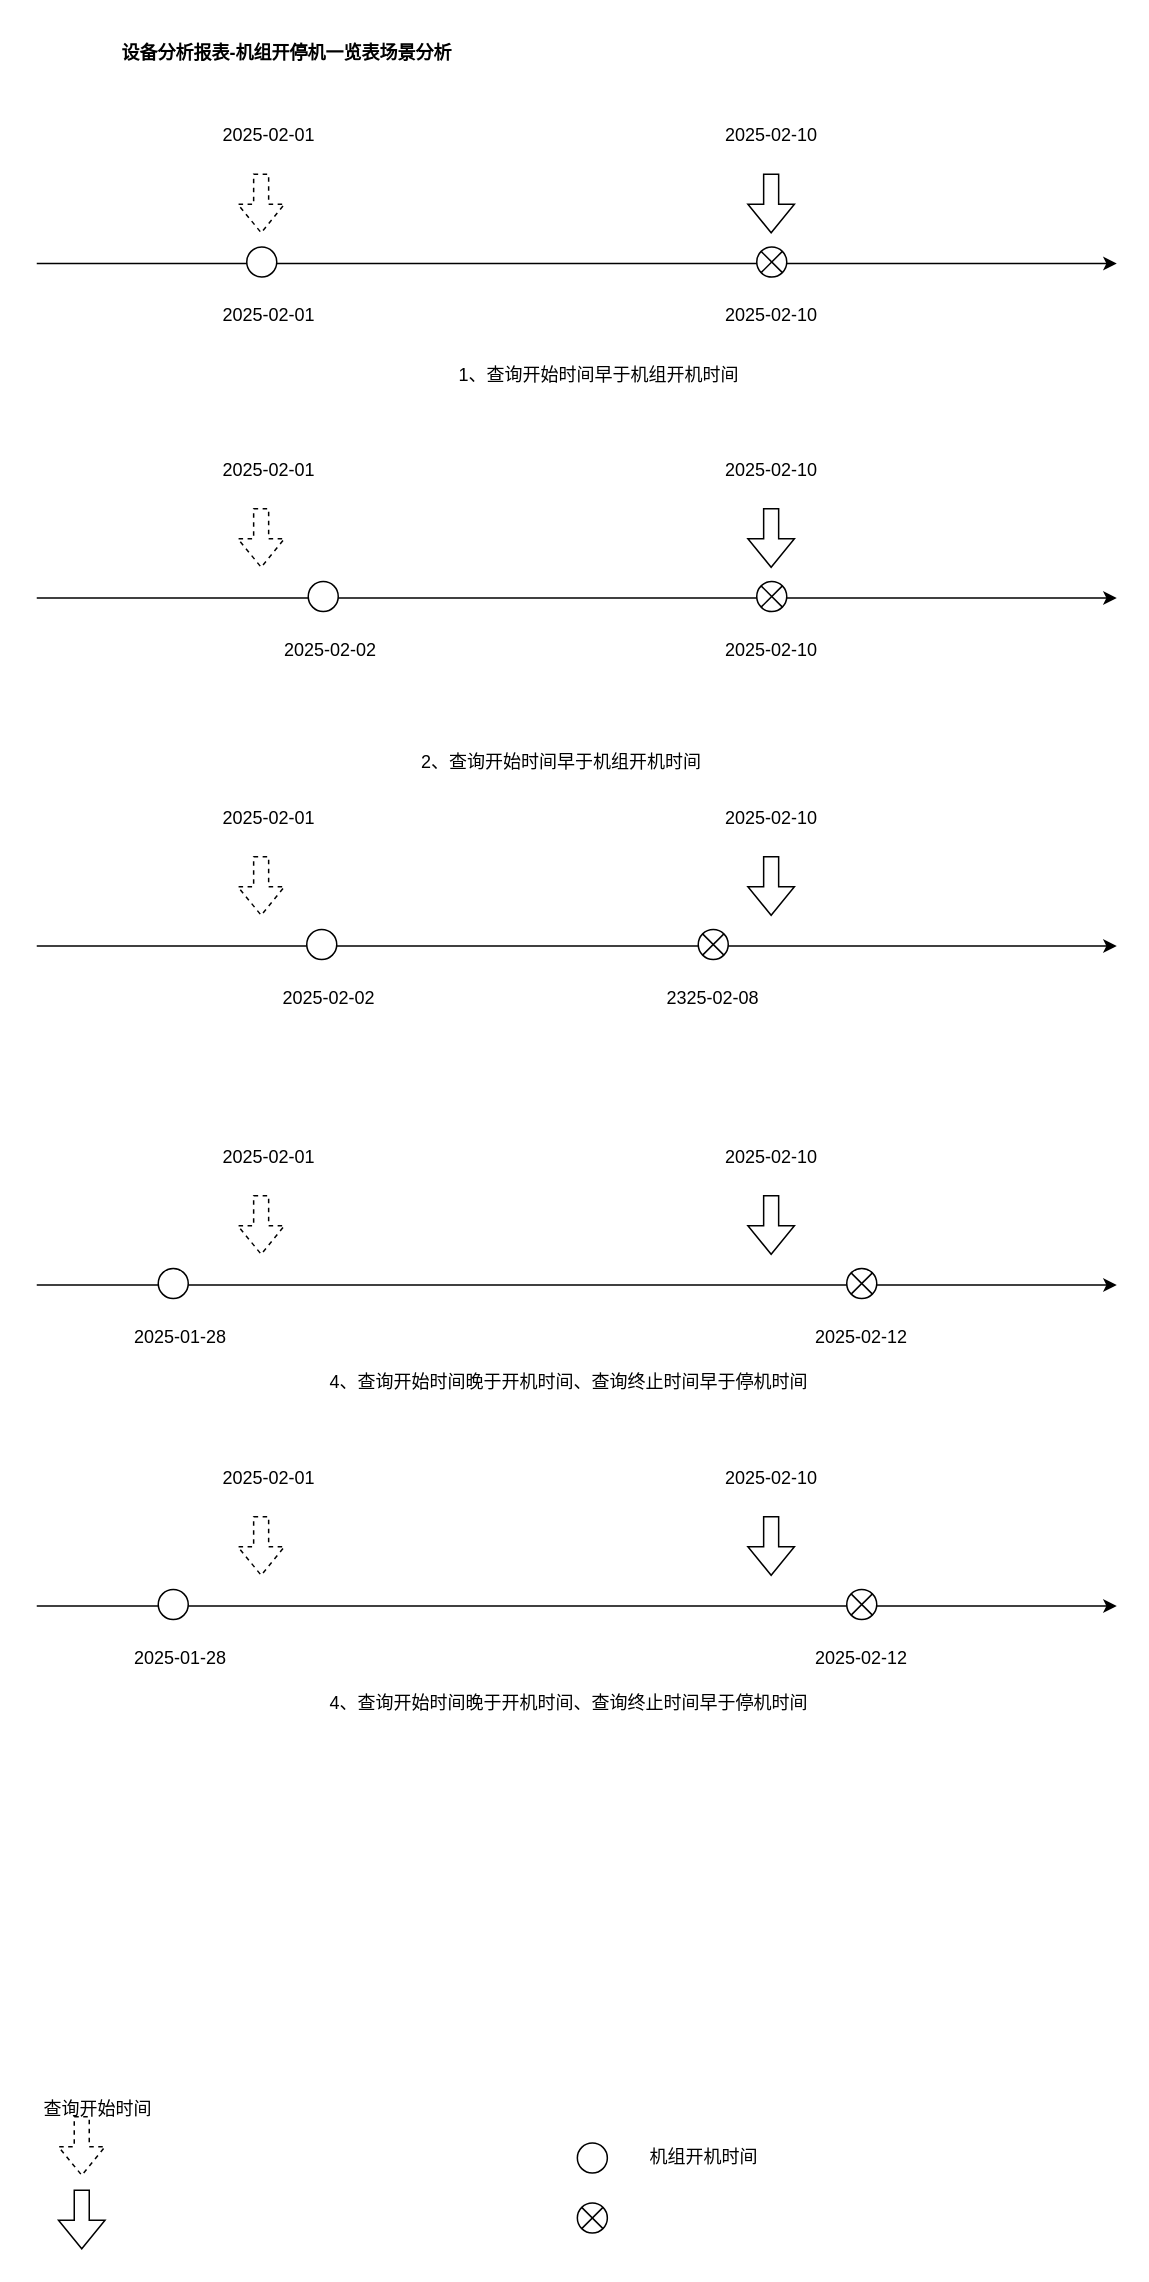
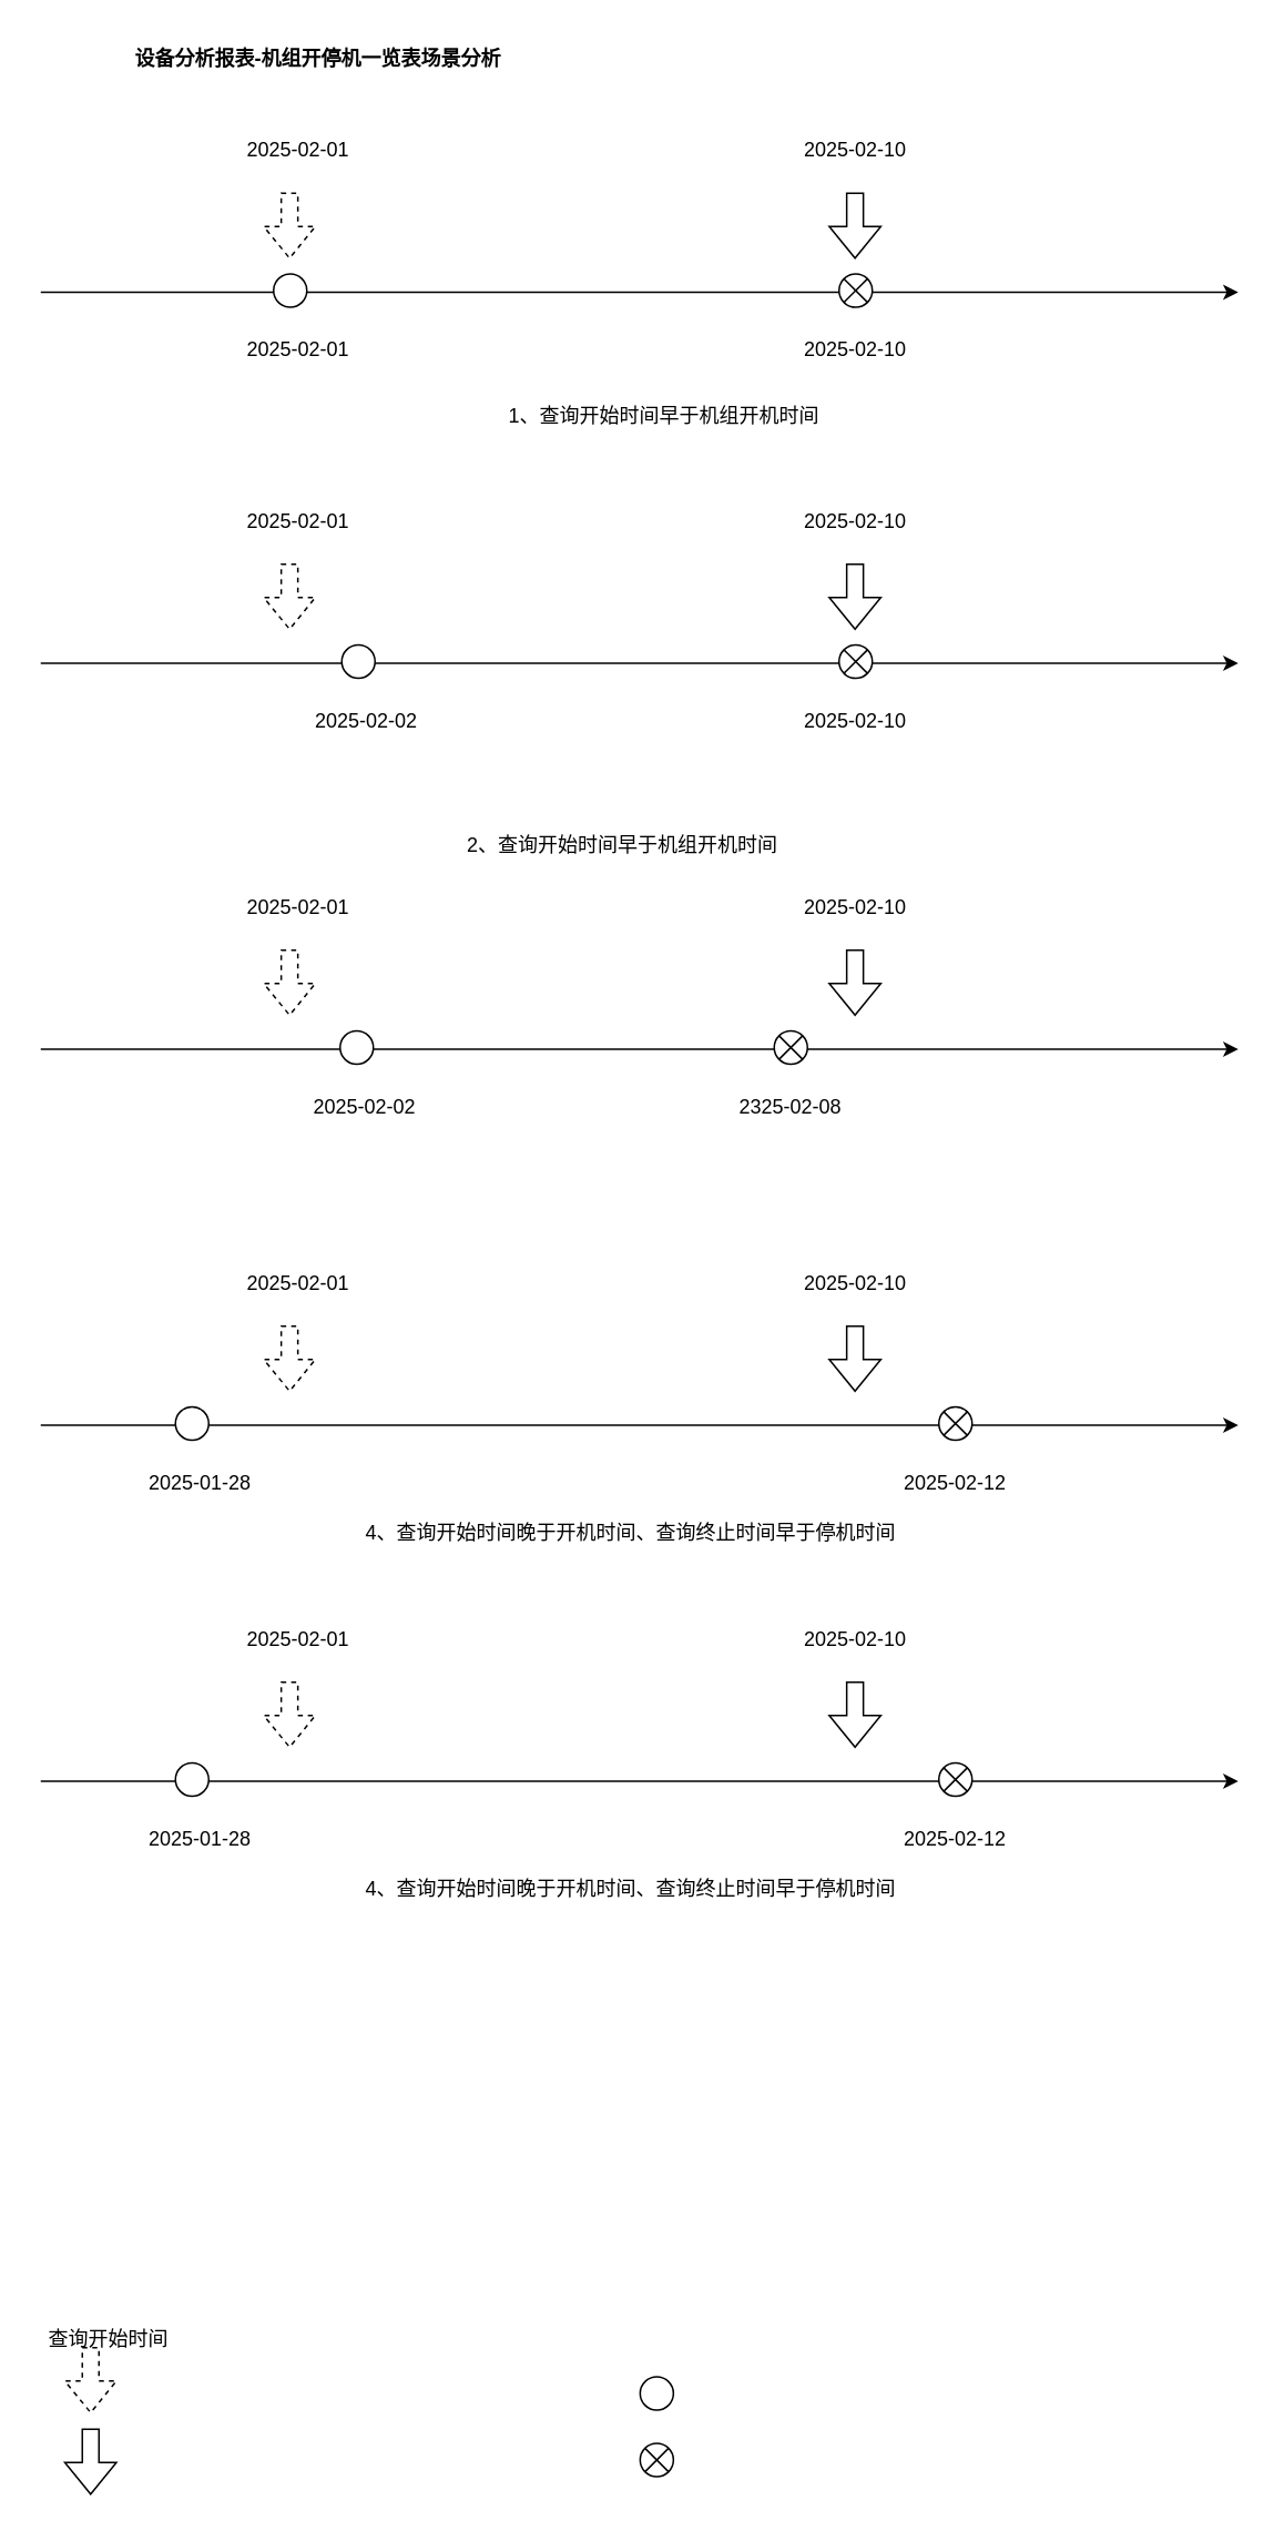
- <mxCell id="43" value="机组开机时间" style="text;html=1;align=center;verticalAlign=middle;whiteSpace=wrap;rounded=0;" vertex="1" parent="1"><mxGeometry x="424.4" y="1423" width="90" height="30" as="geometry" /></mxCell>
